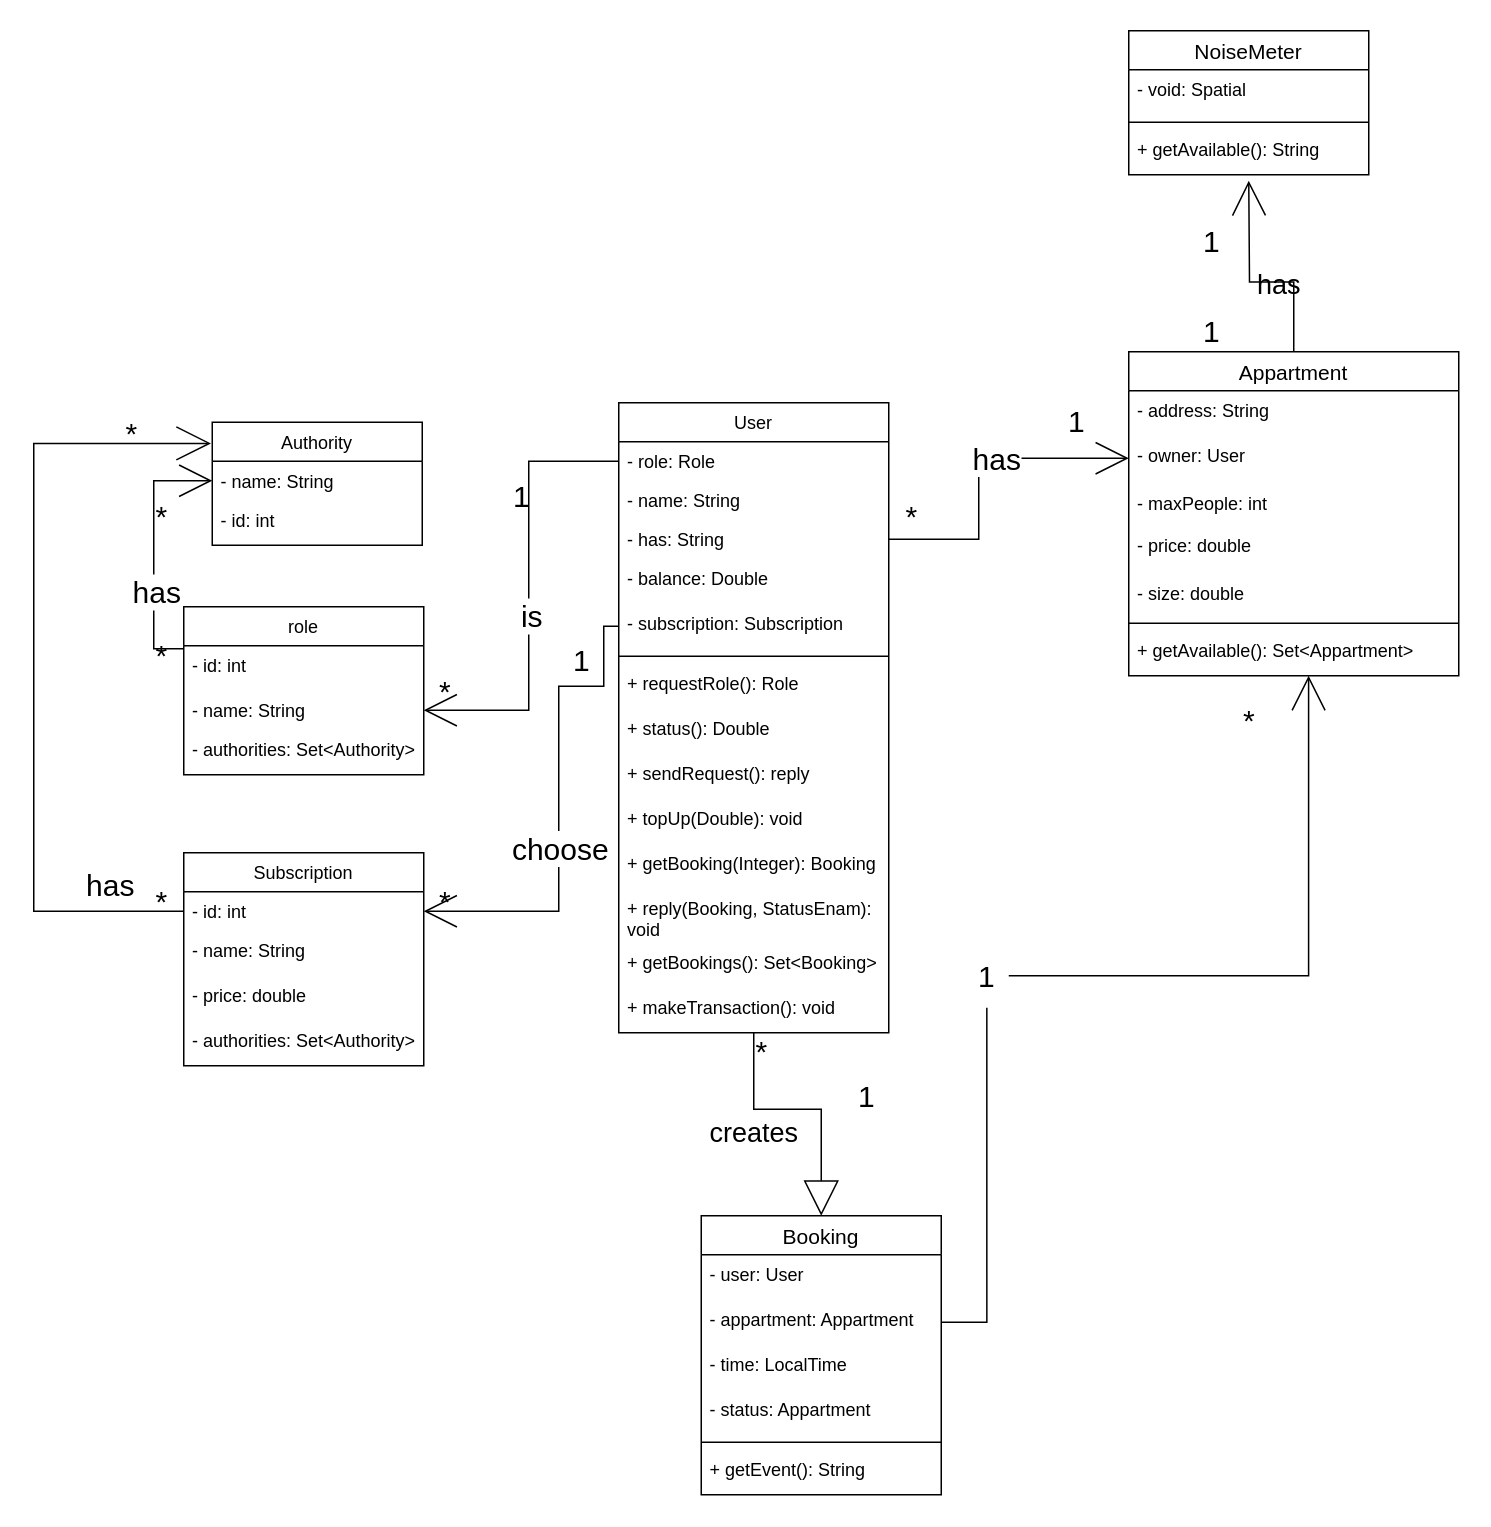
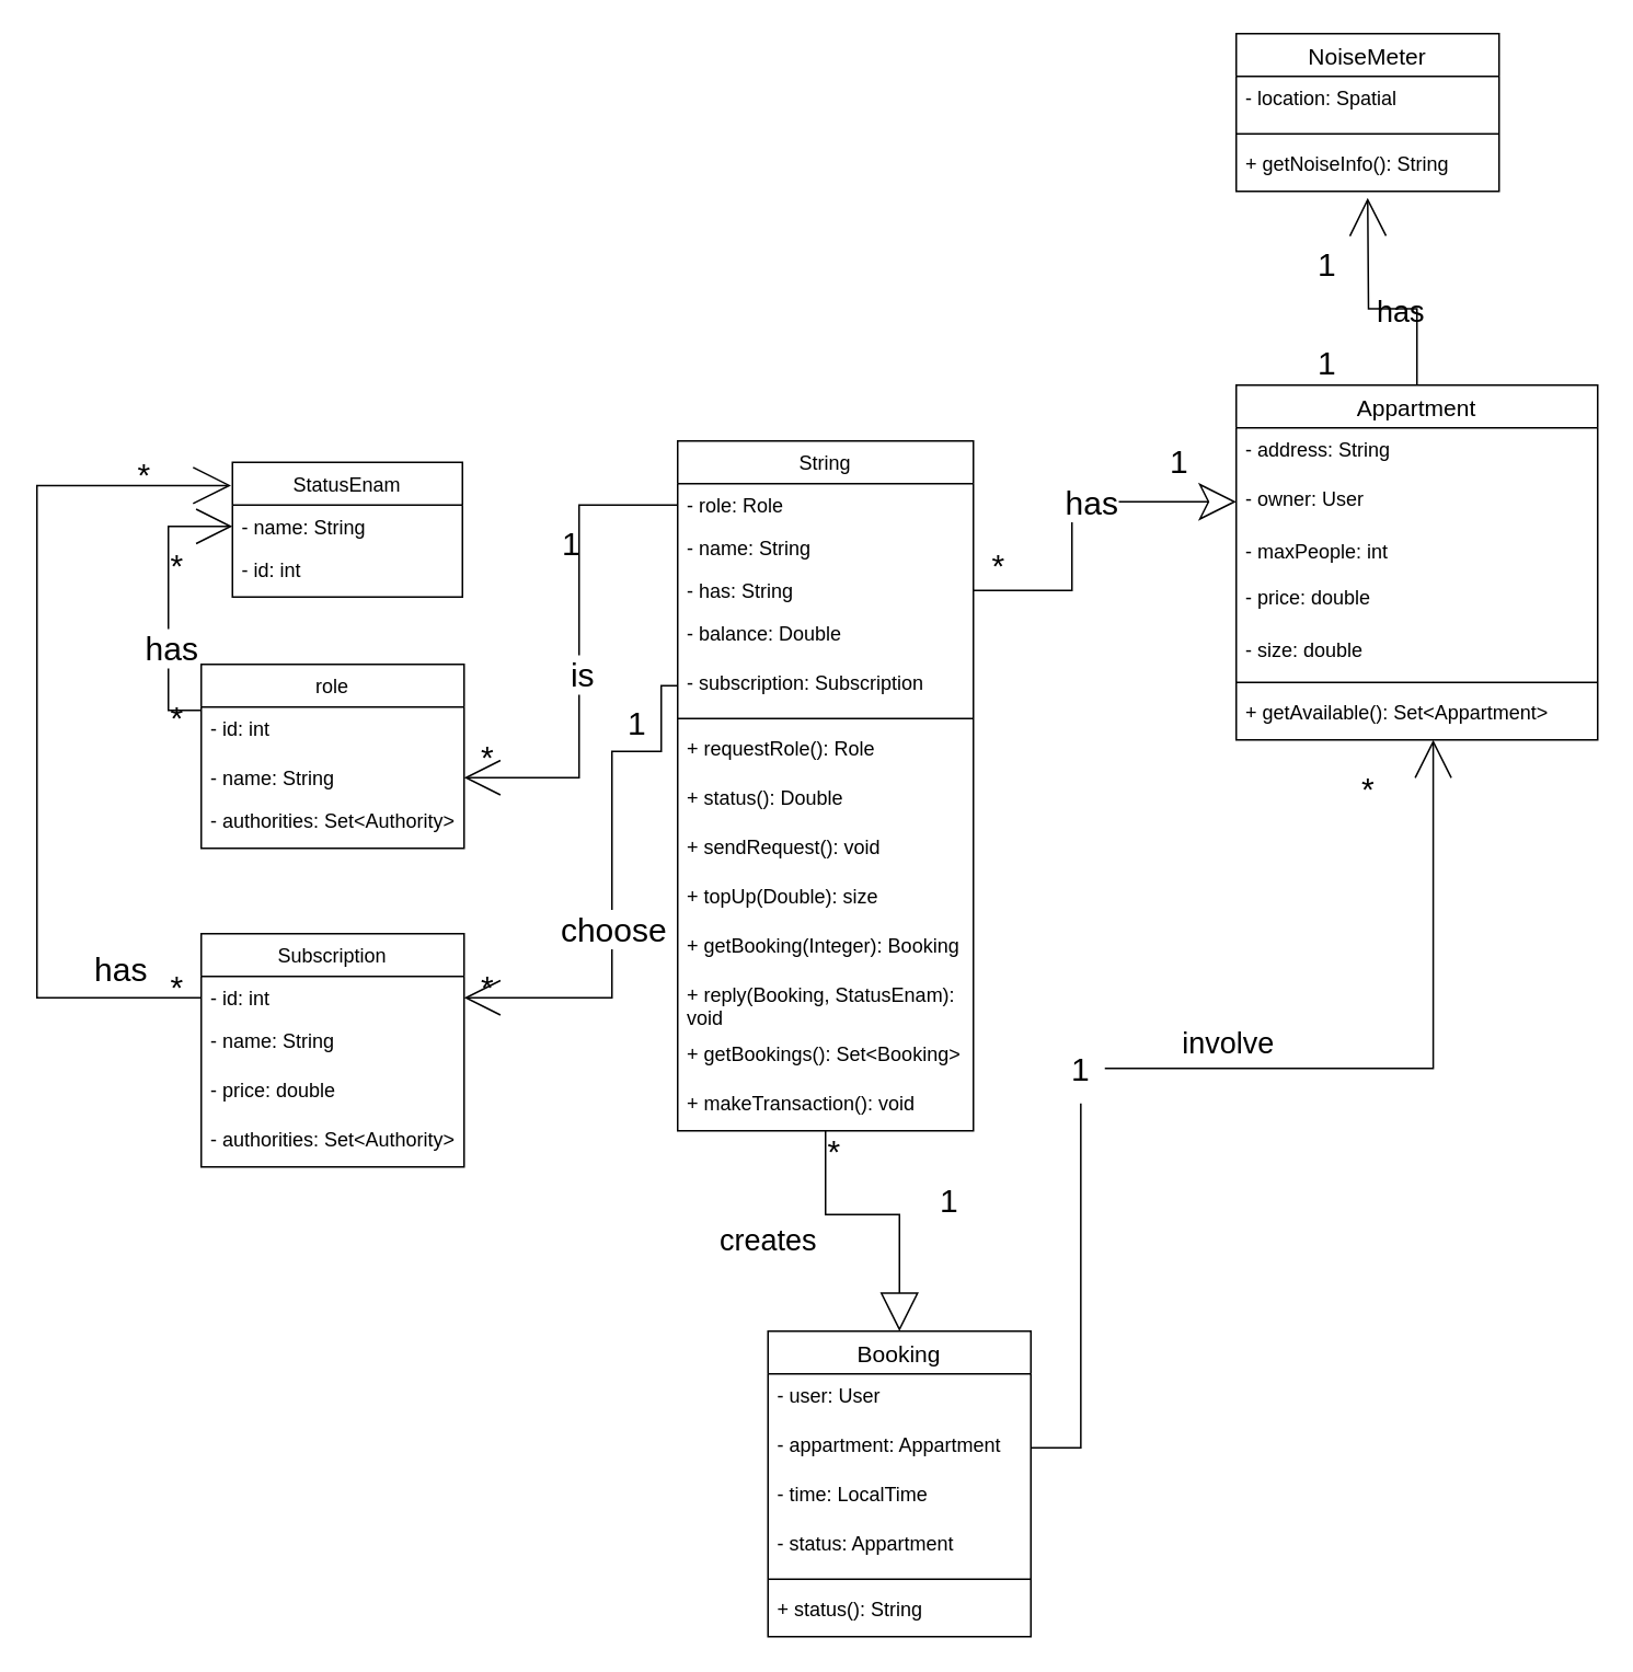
- <mxCell id="44" value="- void: Spatial" style="text;strokeColor=none;fillColor=none;spacingLeft=4;spacingRight=4;overflow=hidden;rotatable=0;points=[[0,0.5],[1,0.5]];portConstraint=eastwest;fontSize=12;" parent="43" vertex="1"><mxGeometry y="26" width="160" height="30" as="geometry" /></mxCell>
+ <mxCell id="44" value="- location: Spatial" style="text;strokeColor=none;fillColor=none;spacingLeft=4;spacingRight=4;overflow=hidden;rotatable=0;points=[[0,0.5],[1,0.5]];portConstraint=eastwest;fontSize=12;" parent="43" vertex="1"><mxGeometry y="26" width="160" height="30" as="geometry" /></mxCell>
- <mxCell id="46" value="+ getAvailable(): String" style="text;strokeColor=none;fillColor=none;spacingLeft=4;spacingRight=4;overflow=hidden;rotatable=0;points=[[0,0.5],[1,0.5]];portConstraint=eastwest;fontSize=12;" vertex="1" parent="43"><mxGeometry y="66" width="160" height="30" as="geometry" /></mxCell>
+ <mxCell id="46" value="+ getNoiseInfo(): String" style="text;strokeColor=none;fillColor=none;spacingLeft=4;spacingRight=4;overflow=hidden;rotatable=0;points=[[0,0.5],[1,0.5]];portConstraint=eastwest;fontSize=12;" vertex="1" parent="43"><mxGeometry y="66" width="160" height="30" as="geometry" /></mxCell>
- <mxCell id="12" value="User" style="swimlane;fontStyle=0;childLayout=stackLayout;horizontal=1;startSize=26;fillColor=none;horizontalStack=0;resizeParent=1;resizeParentMax=0;resizeLast=0;collapsible=1;marginBottom=0;" parent="1" vertex="1"><mxGeometry x="410" y="268" width="180" height="420" as="geometry"><mxRectangle x="230" y="430" width="60" height="30" as="alternateBounds" /></mxGeometry></mxCell>
+ <mxCell id="12" value="String" style="swimlane;fontStyle=0;childLayout=stackLayout;horizontal=1;startSize=26;fillColor=none;horizontalStack=0;resizeParent=1;resizeParentMax=0;resizeLast=0;collapsible=1;marginBottom=0;" parent="1" vertex="1"><mxGeometry x="410" y="268" width="180" height="420" as="geometry"><mxRectangle x="230" y="430" width="60" height="30" as="alternateBounds" /></mxGeometry></mxCell>
- <mxCell id="2" value="Authority" style="swimlane;fontStyle=0;childLayout=stackLayout;horizontal=1;startSize=26;fillColor=none;horizontalStack=0;resizeParent=1;resizeParentMax=0;resizeLast=0;collapsible=1;marginBottom=0;" parent="1" vertex="1"><mxGeometry x="139" y="281" width="140" height="82" as="geometry" /></mxCell>
+ <mxCell id="2" value="StatusEnam" style="swimlane;fontStyle=0;childLayout=stackLayout;horizontal=1;startSize=26;fillColor=none;horizontalStack=0;resizeParent=1;resizeParentMax=0;resizeLast=0;collapsible=1;marginBottom=0;" parent="1" vertex="1"><mxGeometry x="139" y="281" width="140" height="82" as="geometry" /></mxCell>
- <mxCell id="33" value="has" style="edgeStyle=orthogonalEdgeStyle;rounded=0;orthogonalLoop=1;jettySize=auto;html=1;entryX=0;entryY=0.5;entryDx=0;entryDy=0;strokeWidth=1;fontSize=20;endArrow=open;endFill=0;endSize=20;exitX=1;exitY=0.5;exitDx=0;exitDy=0;" parent="1" target="37" edge="1" source="15"><mxGeometry x="0.178" relative="1" as="geometry"><mxPoint x="520" y="397" as="sourcePoint" /><mxPoint x="610.42" y="292.74" as="targetPoint" /><Array as="points"><mxPoint x="650" y="359" /><mxPoint x="650" y="305" /></Array><mxPoint as="offset" /></mxGeometry></mxCell>
+ <mxCell id="33" value="has" style="edgeStyle=orthogonalEdgeStyle;rounded=0;orthogonalLoop=1;jettySize=auto;html=1;entryX=0;entryY=0.5;entryDx=0;entryDy=0;strokeWidth=1;fontSize=20;endArrow=classic;endFill=0;endSize=20;exitX=1;exitY=0.5;exitDx=0;exitDy=0;" parent="1" target="37" edge="1" source="15"><mxGeometry x="0.178" relative="1" as="geometry"><mxPoint x="520" y="397" as="sourcePoint" /><mxPoint x="610.42" y="292.74" as="targetPoint" /><Array as="points"><mxPoint x="650" y="359" /><mxPoint x="650" y="305" /></Array><mxPoint as="offset" /></mxGeometry></mxCell>
- <mxCell id="21" value="+ sendRequest(): reply" style="text;strokeColor=none;fillColor=none;spacingLeft=4;spacingRight=4;overflow=hidden;rotatable=0;points=[[0,0.5],[1,0.5]];portConstraint=eastwest;fontSize=12;" vertex="1" parent="12"><mxGeometry y="234" width="180" height="30" as="geometry" /></mxCell>
+ <mxCell id="21" value="+ sendRequest(): void" style="text;strokeColor=none;fillColor=none;spacingLeft=4;spacingRight=4;overflow=hidden;rotatable=0;points=[[0,0.5],[1,0.5]];portConstraint=eastwest;fontSize=12;" vertex="1" parent="12"><mxGeometry y="234" width="180" height="30" as="geometry" /></mxCell>
- <mxCell id="22" value="+ topUp(Double): void " style="text;strokeColor=none;fillColor=none;spacingLeft=4;spacingRight=4;overflow=hidden;rotatable=0;points=[[0,0.5],[1,0.5]];portConstraint=eastwest;fontSize=12;" vertex="1" parent="12"><mxGeometry y="264" width="180" height="30" as="geometry" /></mxCell>
+ <mxCell id="22" value="+ topUp(Double): size " style="text;strokeColor=none;fillColor=none;spacingLeft=4;spacingRight=4;overflow=hidden;rotatable=0;points=[[0,0.5],[1,0.5]];portConstraint=eastwest;fontSize=12;" vertex="1" parent="12"><mxGeometry y="264" width="180" height="30" as="geometry" /></mxCell>
+ <mxCell id="75" value="involve" style="text;html=1;align=center;verticalAlign=middle;resizable=0;points=[];autosize=1;strokeColor=none;fillColor=none;fontSize=18;" parent="1" vertex="1"><mxGeometry x="710" y="620" width="70" height="30" as="geometry" /></mxCell>
- <mxCell id="71" value="creates" style="text;html=1;align=center;verticalAlign=middle;resizable=0;points=[];autosize=1;strokeColor=none;fillColor=none;fontSize=18;" parent="1" vertex="1"><mxGeometry x="465" y="740" width="70" height="30" as="geometry" /></mxCell>
+ <mxCell id="71" value="creates" style="text;html=1;align=center;verticalAlign=middle;resizable=0;points=[];autosize=1;strokeColor=none;fillColor=none;fontSize=18;" parent="1" vertex="1"><mxGeometry x="430" y="740" width="70" height="30" as="geometry" /></mxCell>
- <mxCell id="62" value="+ getEvent(): String" style="text;strokeColor=none;fillColor=none;spacingLeft=4;spacingRight=4;overflow=hidden;rotatable=0;points=[[0,0.5],[1,0.5]];portConstraint=eastwest;fontSize=12;" vertex="1" parent="56"><mxGeometry y="156" width="160" height="30" as="geometry" /></mxCell>
+ <mxCell id="62" value="+ status(): String" style="text;strokeColor=none;fillColor=none;spacingLeft=4;spacingRight=4;overflow=hidden;rotatable=0;points=[[0,0.5],[1,0.5]];portConstraint=eastwest;fontSize=12;" vertex="1" parent="56"><mxGeometry y="156" width="160" height="30" as="geometry" /></mxCell>
